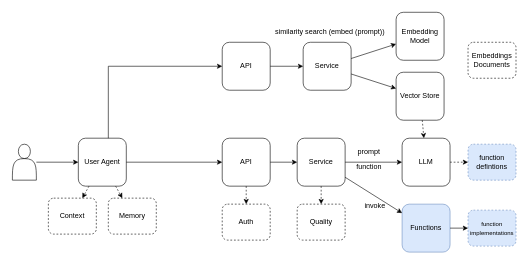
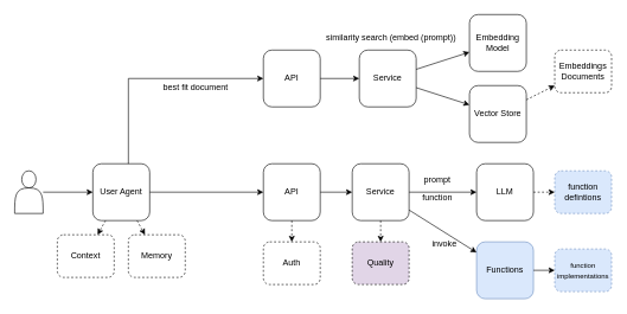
+ <mxCell id="32" value="best fit document" style="text;html=1;align=center;verticalAlign=middle;whiteSpace=wrap;rounded=0;" parent="1" vertex="1"><mxGeometry x="200" y="110" width="150" height="25" as="geometry" /></mxCell>
- <mxCell id="24" value="" style="endArrow=classic;html=1;rounded=0;dashed=1;" parent="1" source="22" target="5" edge="1"><mxGeometry width="50" height="50" relative="1" as="geometry"><mxPoint x="665" y="-10" as="sourcePoint" /><mxPoint x="665" y="20" as="targetPoint" /></mxGeometry></mxCell>
+ <mxCell id="24" value="" style="endArrow=classic;html=1;rounded=0;dashed=1;" parent="1" source="22" target="23" edge="1"><mxGeometry width="50" height="50" relative="1" as="geometry"><mxPoint x="665" y="-10" as="sourcePoint" /><mxPoint x="665" y="20" as="targetPoint" /></mxGeometry></mxCell>
- <mxCell id="16" value="Quality" style="rounded=1;whiteSpace=wrap;html=1;dashed=1;" parent="1" vertex="1"><mxGeometry x="495" y="340" width="80" height="60" as="geometry" /></mxCell>
+ <mxCell id="16" value="Quality" style="rounded=1;whiteSpace=wrap;html=1;dashed=1;fillColor=#e1d5e7;" parent="1" vertex="1"><mxGeometry x="495" y="340" width="80" height="60" as="geometry" /></mxCell>
